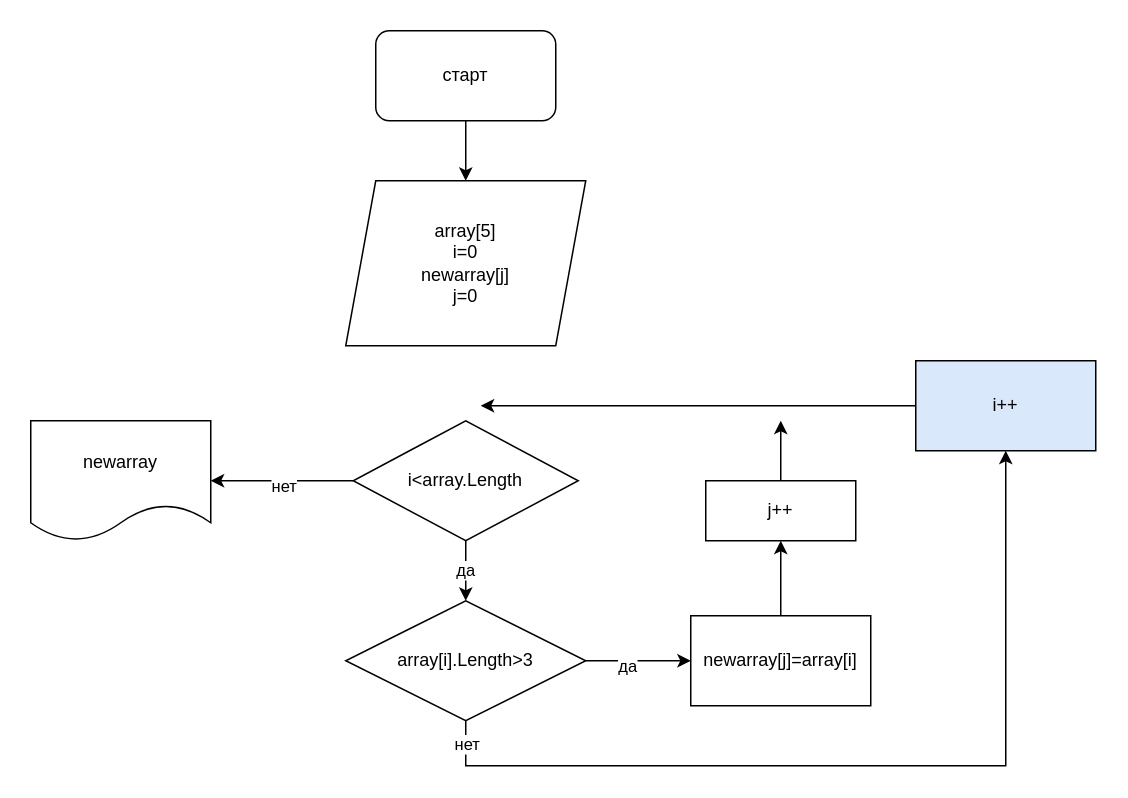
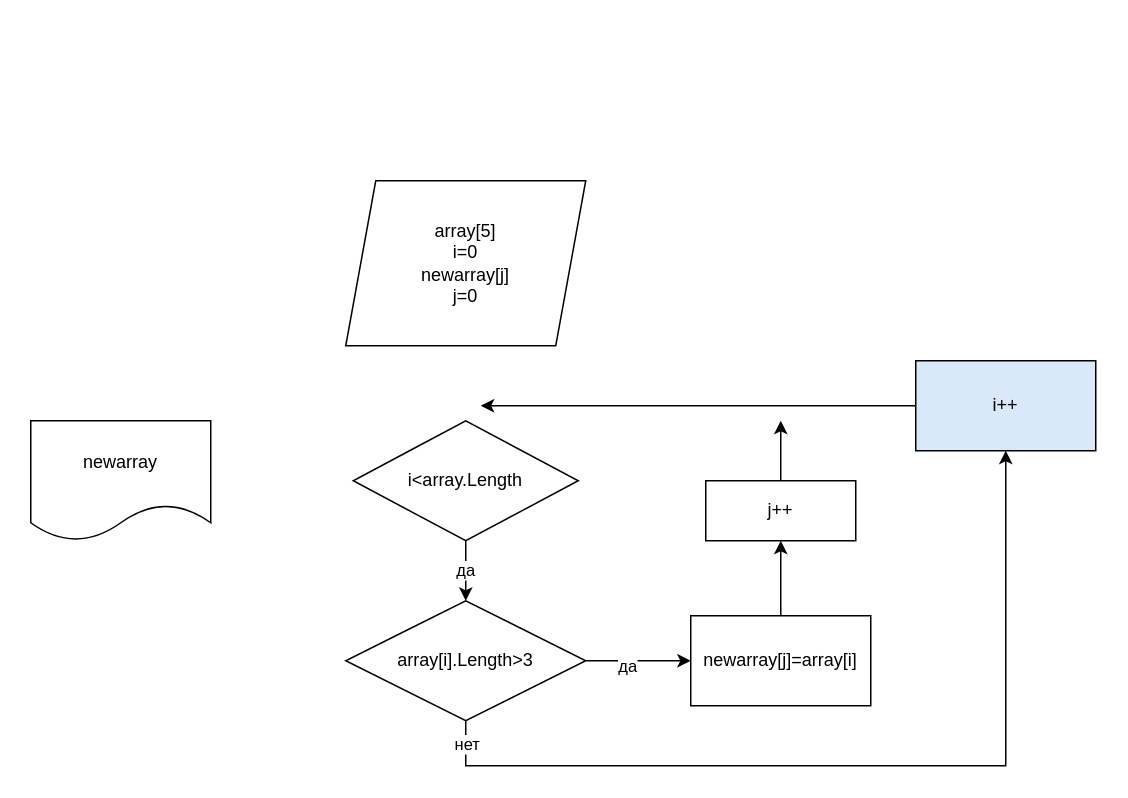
- <mxCell id="3" value="старт" style="rounded=1;whiteSpace=wrap;html=1;" vertex="1" parent="1"><mxGeometry x="250" y="20" width="120" height="60" as="geometry" /></mxCell>
- <mxCell id="2" value="" style="edgeStyle=orthogonalEdgeStyle;rounded=0;orthogonalLoop=1;jettySize=auto;html=1;" edge="1" parent="1" source="3" target="4"><mxGeometry relative="1" as="geometry" /></mxCell>
- <mxCell id="6" value="" style="edgeStyle=orthogonalEdgeStyle;rounded=0;orthogonalLoop=1;jettySize=auto;html=1;" edge="1" parent="1" source="8" target="14"><mxGeometry relative="1" as="geometry" /></mxCell>
- <mxCell id="7" value="нет" style="edgeLabel;html=1;align=center;verticalAlign=middle;resizable=0;points=[];" vertex="1" connectable="0" parent="6"><mxGeometry x="-0.011" y="3" relative="1" as="geometry"><mxPoint as="offset" /></mxGeometry></mxCell>
